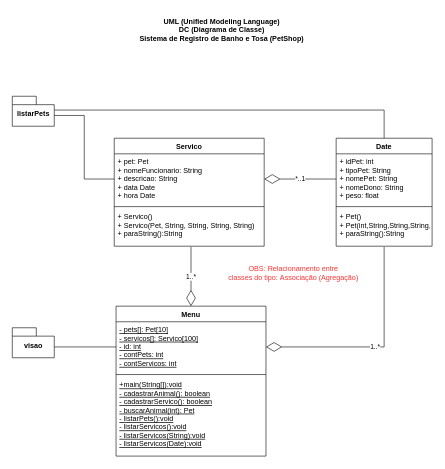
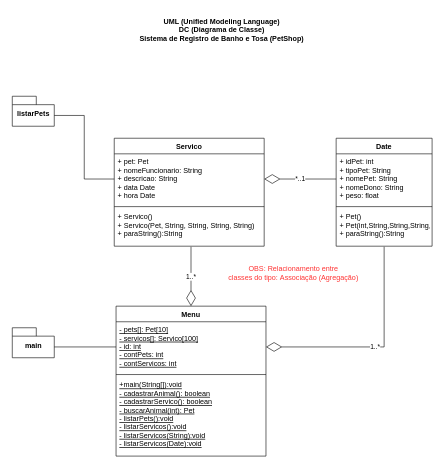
- <mxCell id="2" style="edgeStyle=orthogonalEdgeStyle;rounded=0;orthogonalLoop=1;jettySize=auto;html=1;exitX=0.5;exitY=0;exitDx=0;exitDy=0;entryX=0;entryY=0;entryDx=70;entryDy=23;entryPerimeter=0;fontColor=#FF3333;endArrow=none;endFill=0;" edge="1" parent="1" source="3" target="11"><mxGeometry relative="1" as="geometry" /></mxCell>
- <mxCell id="12" value="visao" style="shape=folder;fontStyle=1;spacingTop=10;tabWidth=40;tabHeight=14;tabPosition=left;html=1;" vertex="1" parent="1"><mxGeometry x="20" y="546" width="70" height="50" as="geometry" /></mxCell>
+ <mxCell id="12" value="main" style="shape=folder;fontStyle=1;spacingTop=10;tabWidth=40;tabHeight=14;tabPosition=left;html=1;" vertex="1" parent="1"><mxGeometry x="20" y="546" width="70" height="50" as="geometry" /></mxCell>
